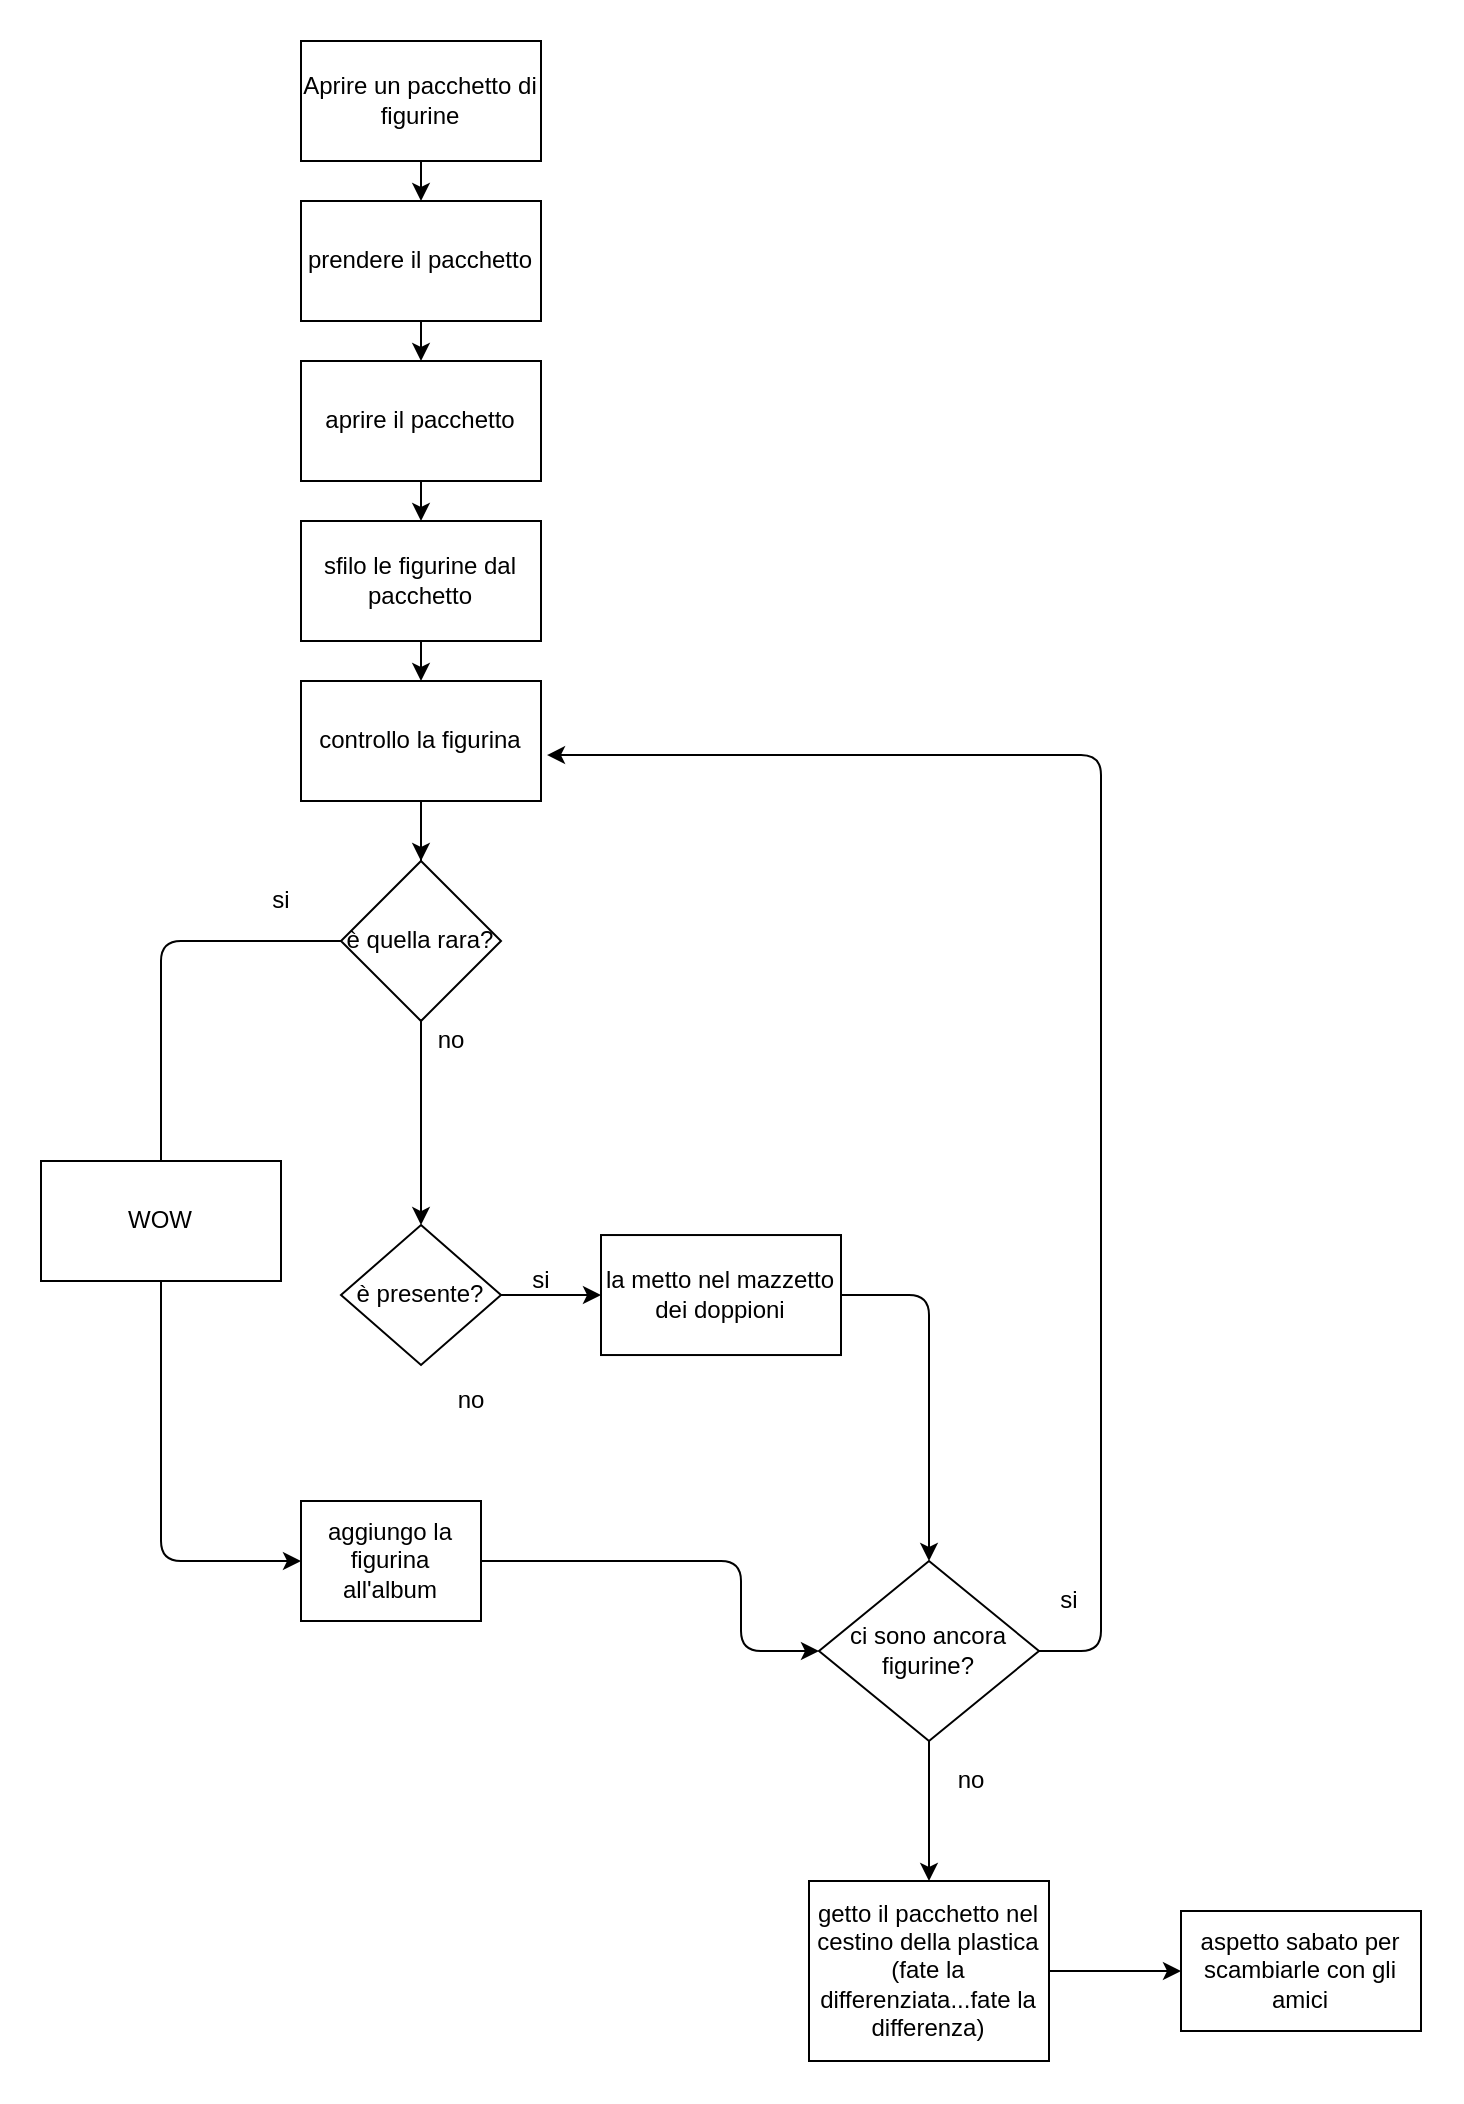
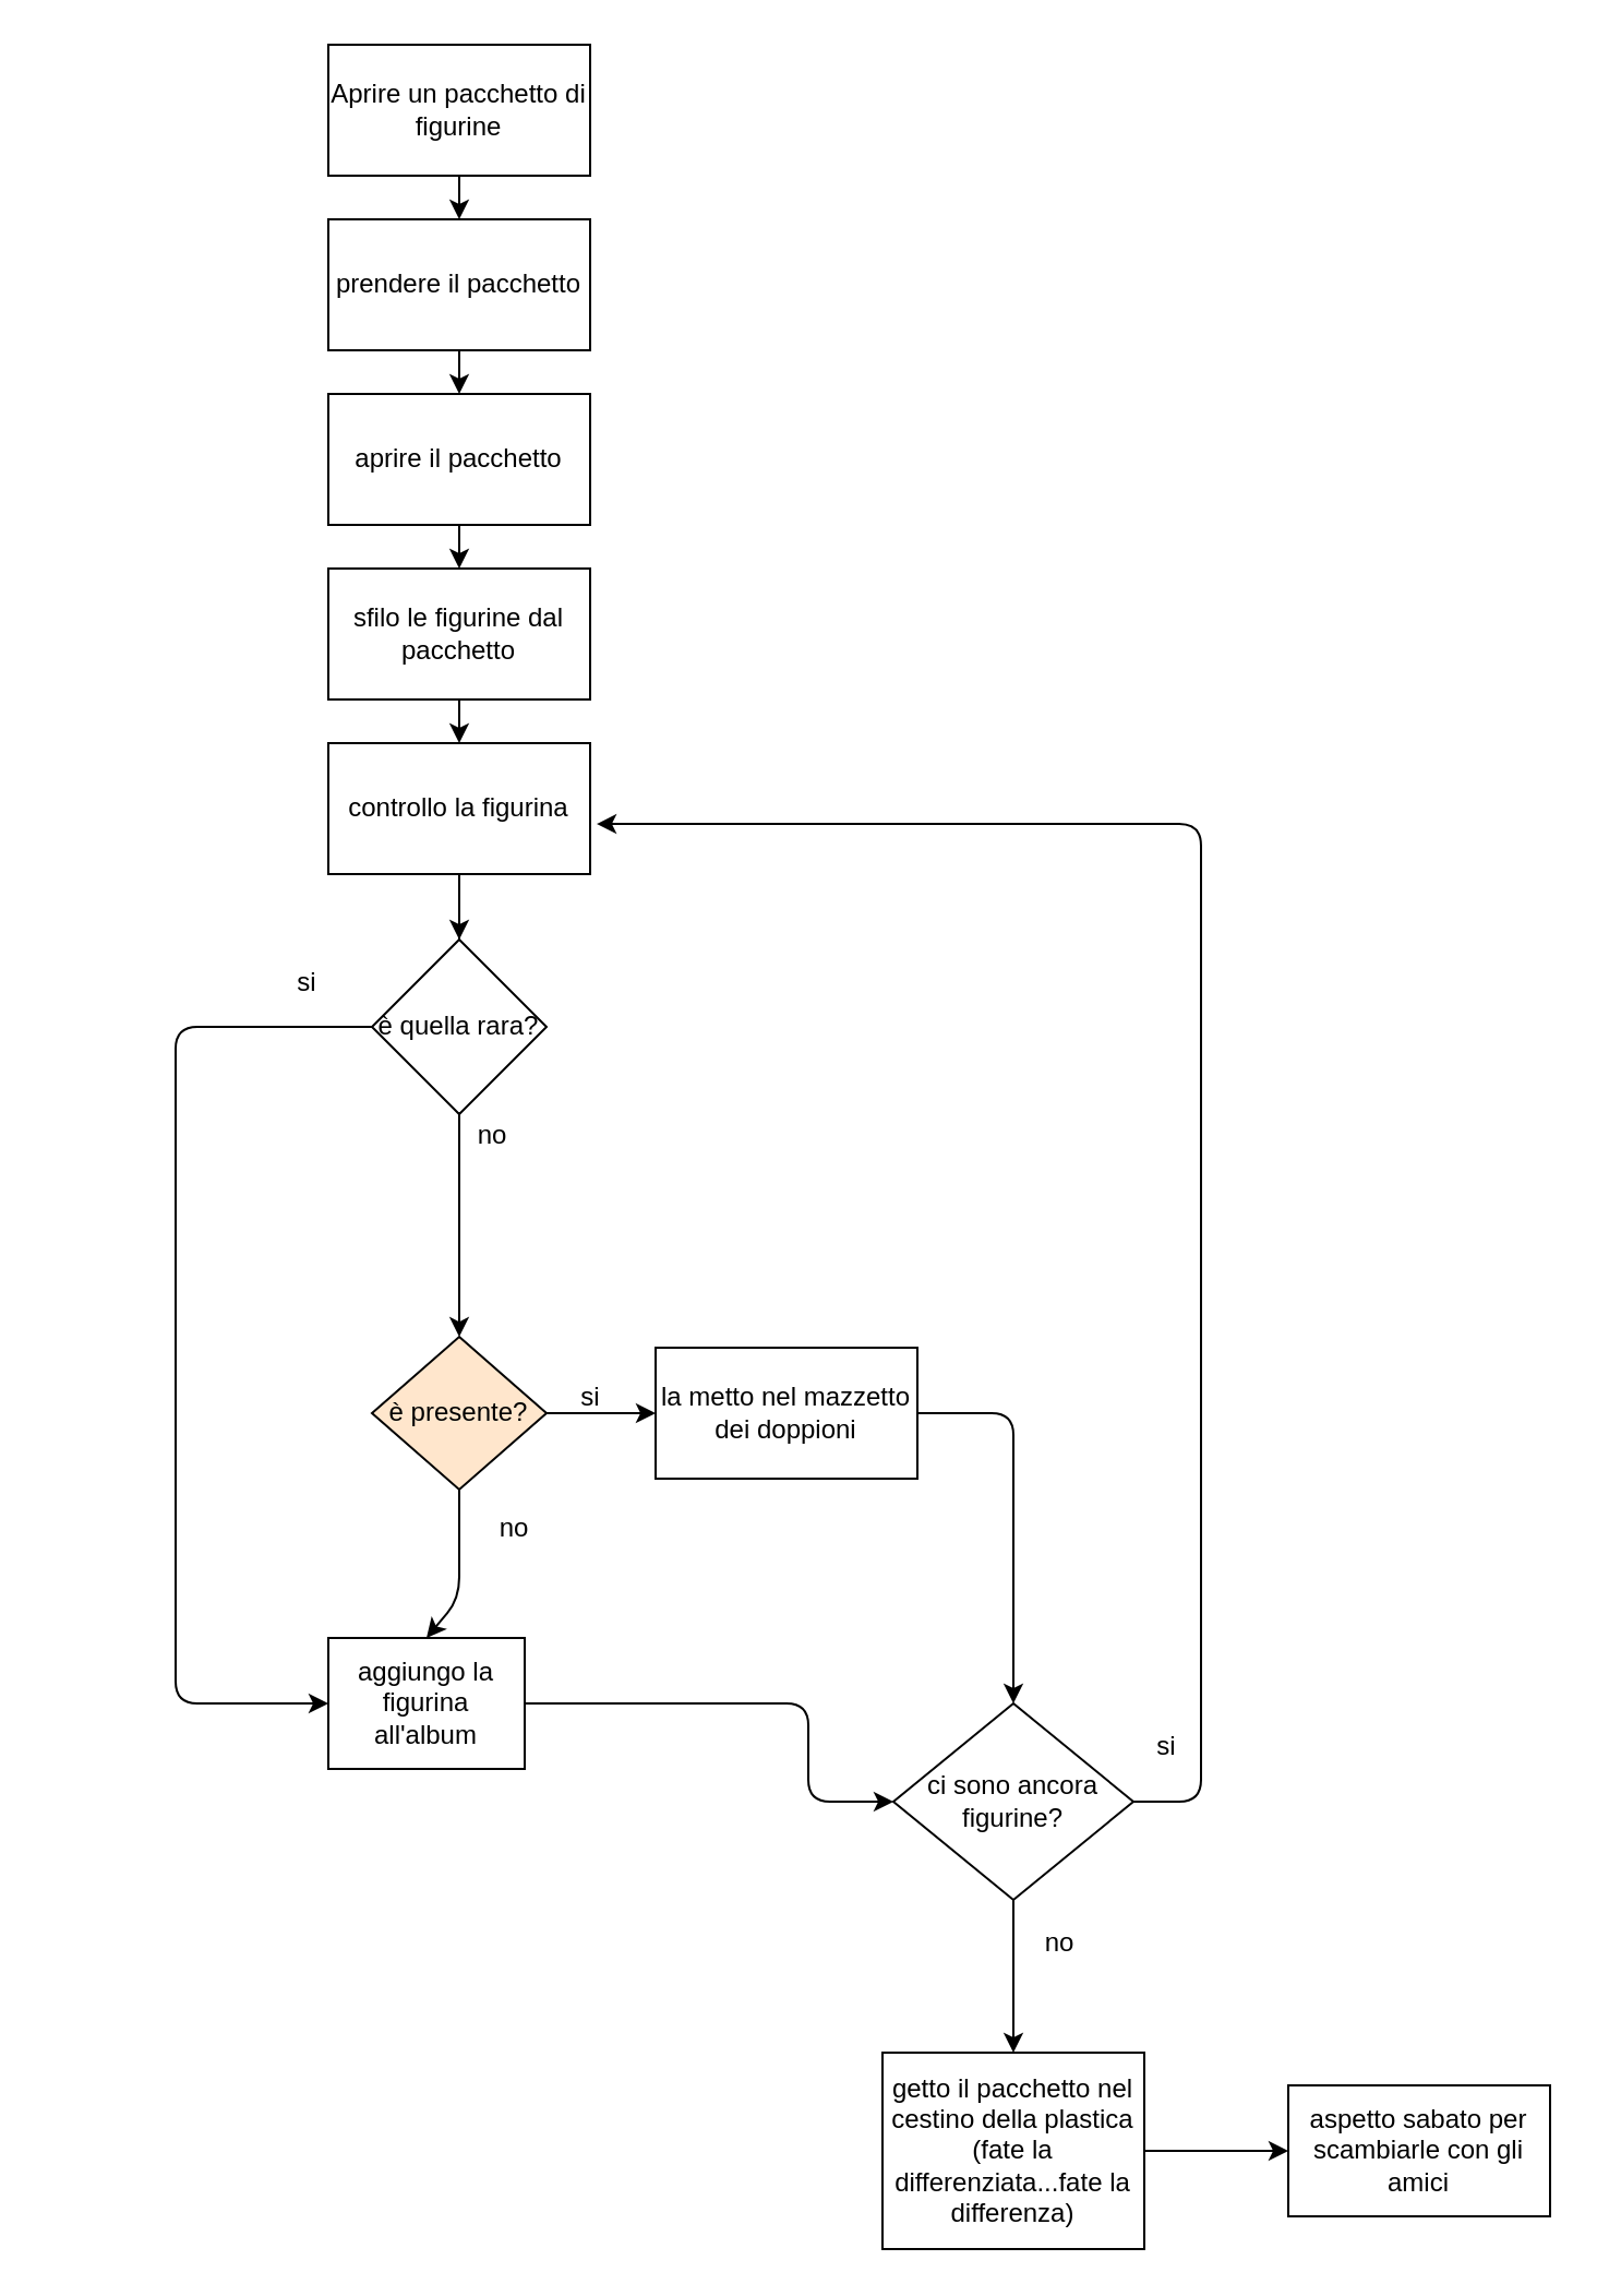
- <mxCell id="33" value="WOW" style="rounded=0;whiteSpace=wrap;html=1;" vertex="1" parent="1"><mxGeometry x="20" y="580" width="120" height="60" as="geometry" /></mxCell>
- <mxCell id="12" value="è presente?" style="rhombus;whiteSpace=wrap;html=1;rounded=0;" vertex="1" parent="1"><mxGeometry x="170" y="612.02" width="80" height="70" as="geometry" /></mxCell>
+ <mxCell id="12" value="è presente?" style="rhombus;whiteSpace=wrap;html=1;rounded=0;fillColor=#ffe6cc;" vertex="1" parent="1"><mxGeometry x="170" y="612.02" width="80" height="70" as="geometry" /></mxCell>
+ <mxCell id="13" value="" style="endArrow=classic;html=1;exitX=0.5;exitY=1;exitDx=0;exitDy=0;entryX=0.5;entryY=0;entryDx=0;entryDy=0;" edge="1" parent="1" source="12" target="18"><mxGeometry width="50" height="50" relative="1" as="geometry"><mxPoint x="500" y="502.02" as="sourcePoint" /><mxPoint x="210" y="672.02" as="targetPoint" /><Array as="points"><mxPoint x="210" y="732.02" /></Array></mxGeometry></mxCell>
